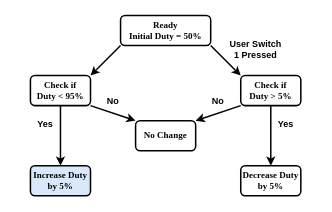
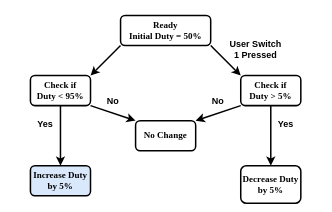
- <mxCell id="4" value="&lt;font face=&quot;Times New Roman&quot;&gt;&lt;b&gt;Decrease Duty by 5%&lt;/b&gt;&lt;/font&gt;" style="rounded=1;whiteSpace=wrap;html=1;strokeWidth=2;" parent="1" vertex="1"><mxGeometry x="320" y="220" width="80" height="40" as="geometry" /></mxCell>
+ <mxCell id="4" value="&lt;font face=&quot;Times New Roman&quot;&gt;&lt;b&gt;Decrease Duty by 5%&lt;/b&gt;&lt;/font&gt;" style="rounded=1;whiteSpace=wrap;html=1;strokeWidth=2;" parent="1" vertex="1"><mxGeometry x="320" y="220" width="80" height="50" as="geometry" /></mxCell>
